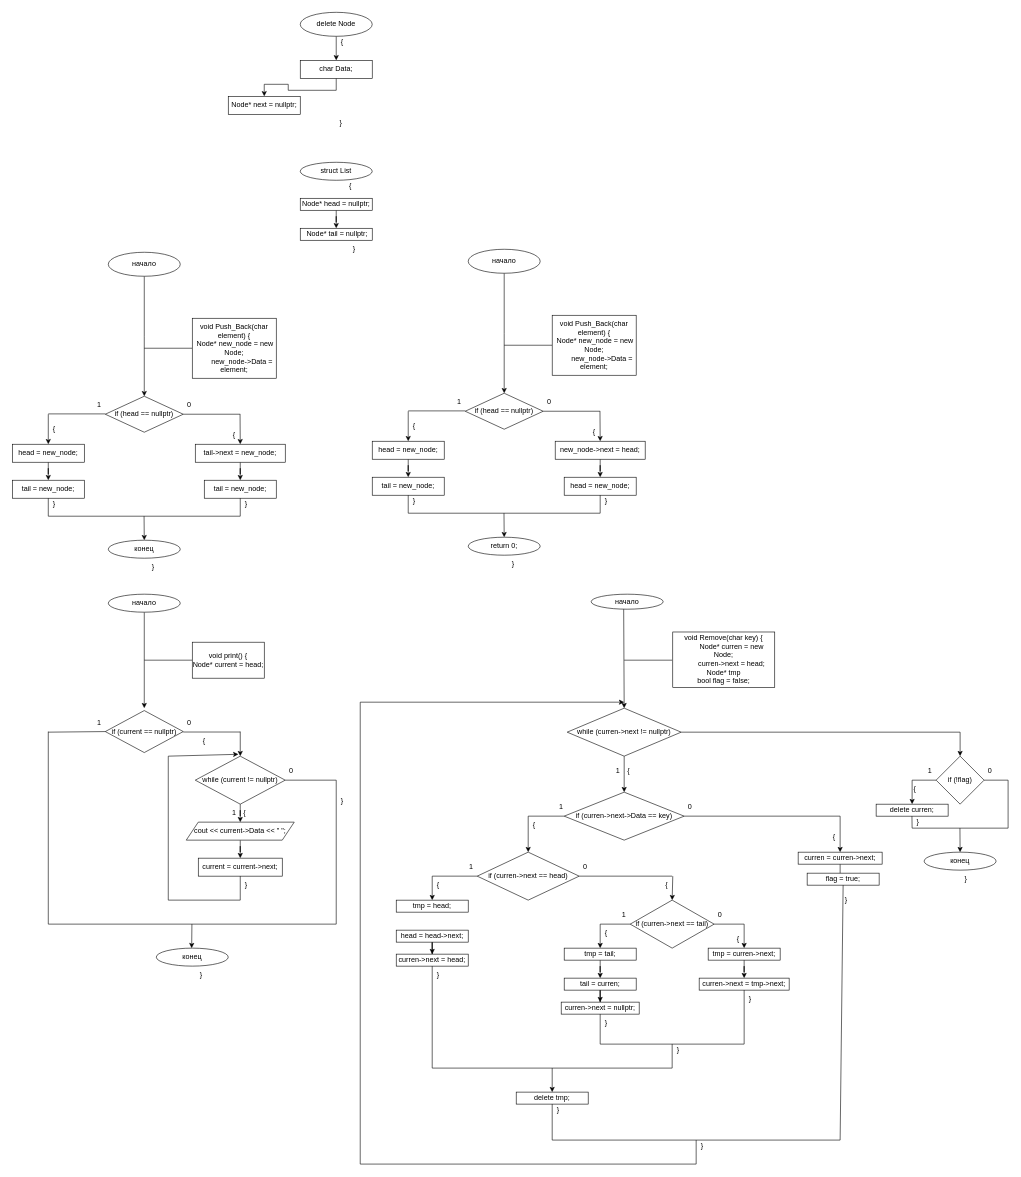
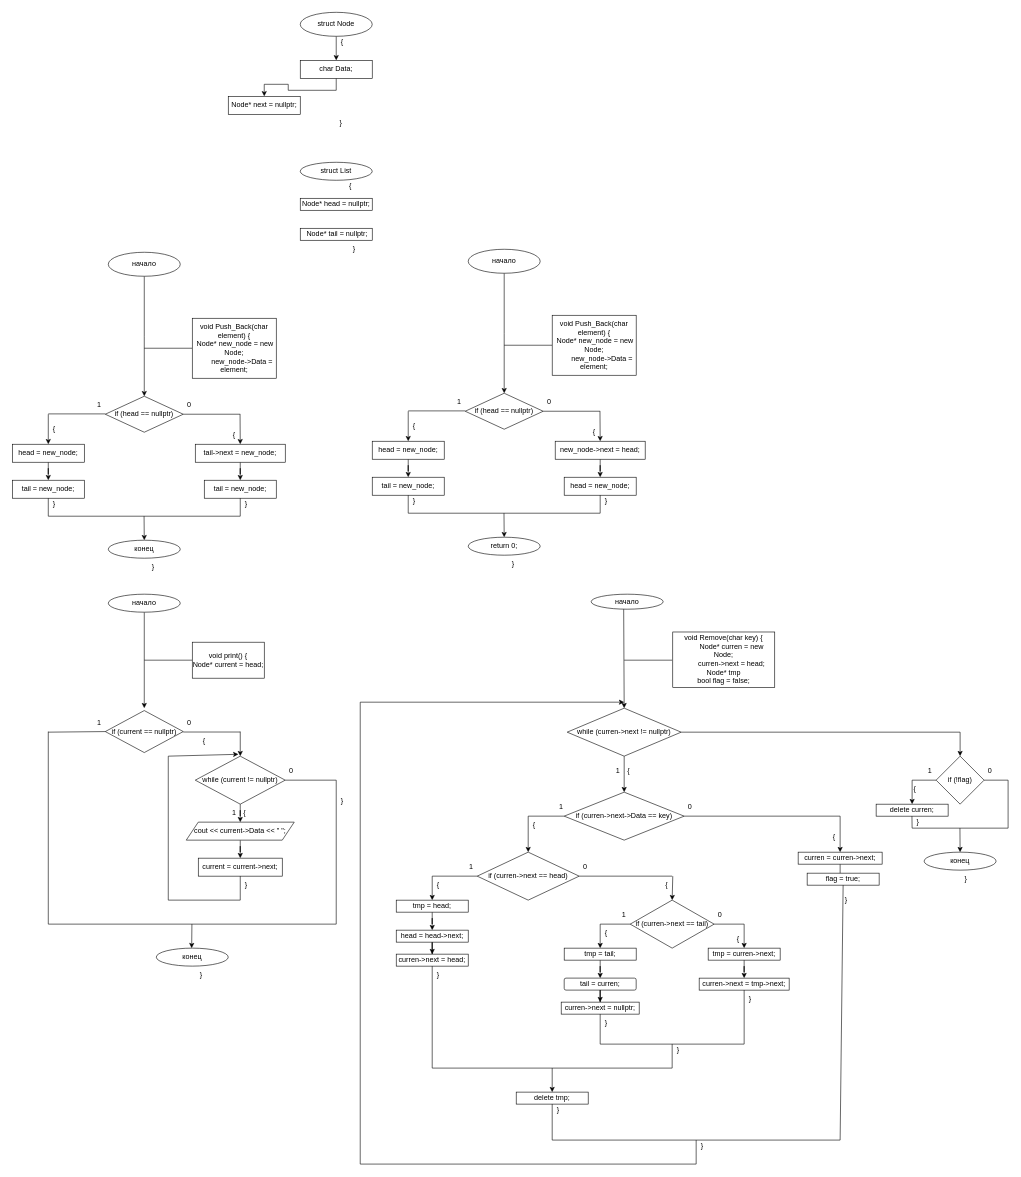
- <mxCell id="3" value="delete Node" style="ellipse;whiteSpace=wrap;html=1;" vertex="1" parent="1"><mxGeometry x="500" width="120" height="40" as="geometry" y="20" /></mxCell>
+ <mxCell id="3" value="struct Node" style="ellipse;whiteSpace=wrap;html=1;" vertex="1" parent="1"><mxGeometry x="500" width="120" height="40" as="geometry" y="20" /></mxCell>
- <mxCell id="11" style="edgeStyle=orthogonalEdgeStyle;rounded=0;orthogonalLoop=1;jettySize=auto;html=1;entryX=0.5;entryY=0;entryDx=0;entryDy=0;" edge="1" parent="1" source="12" target="13"><mxGeometry relative="1" as="geometry" /></mxCell>
+ <mxCell id="120" style="edgeStyle=orthogonalEdgeStyle;rounded=0;orthogonalLoop=1;jettySize=auto;html=1;entryX=0.5;entryY=0;entryDx=0;entryDy=0;" edge="1" parent="1" source="121" target="123"><mxGeometry relative="1" as="geometry" /></mxCell>
- <mxCell id="140" value="tail = curren;" style="rounded=0;whiteSpace=wrap;html=1;" vertex="1" parent="1"><mxGeometry x="940" y="1630" width="120" height="20" as="geometry" /></mxCell>
+ <mxCell id="140" value="tail = curren;" style="whiteSpace=wrap;html=1;rounded=1;" vertex="1" parent="1"><mxGeometry x="940" y="1630" width="120" height="20" as="geometry" /></mxCell>
